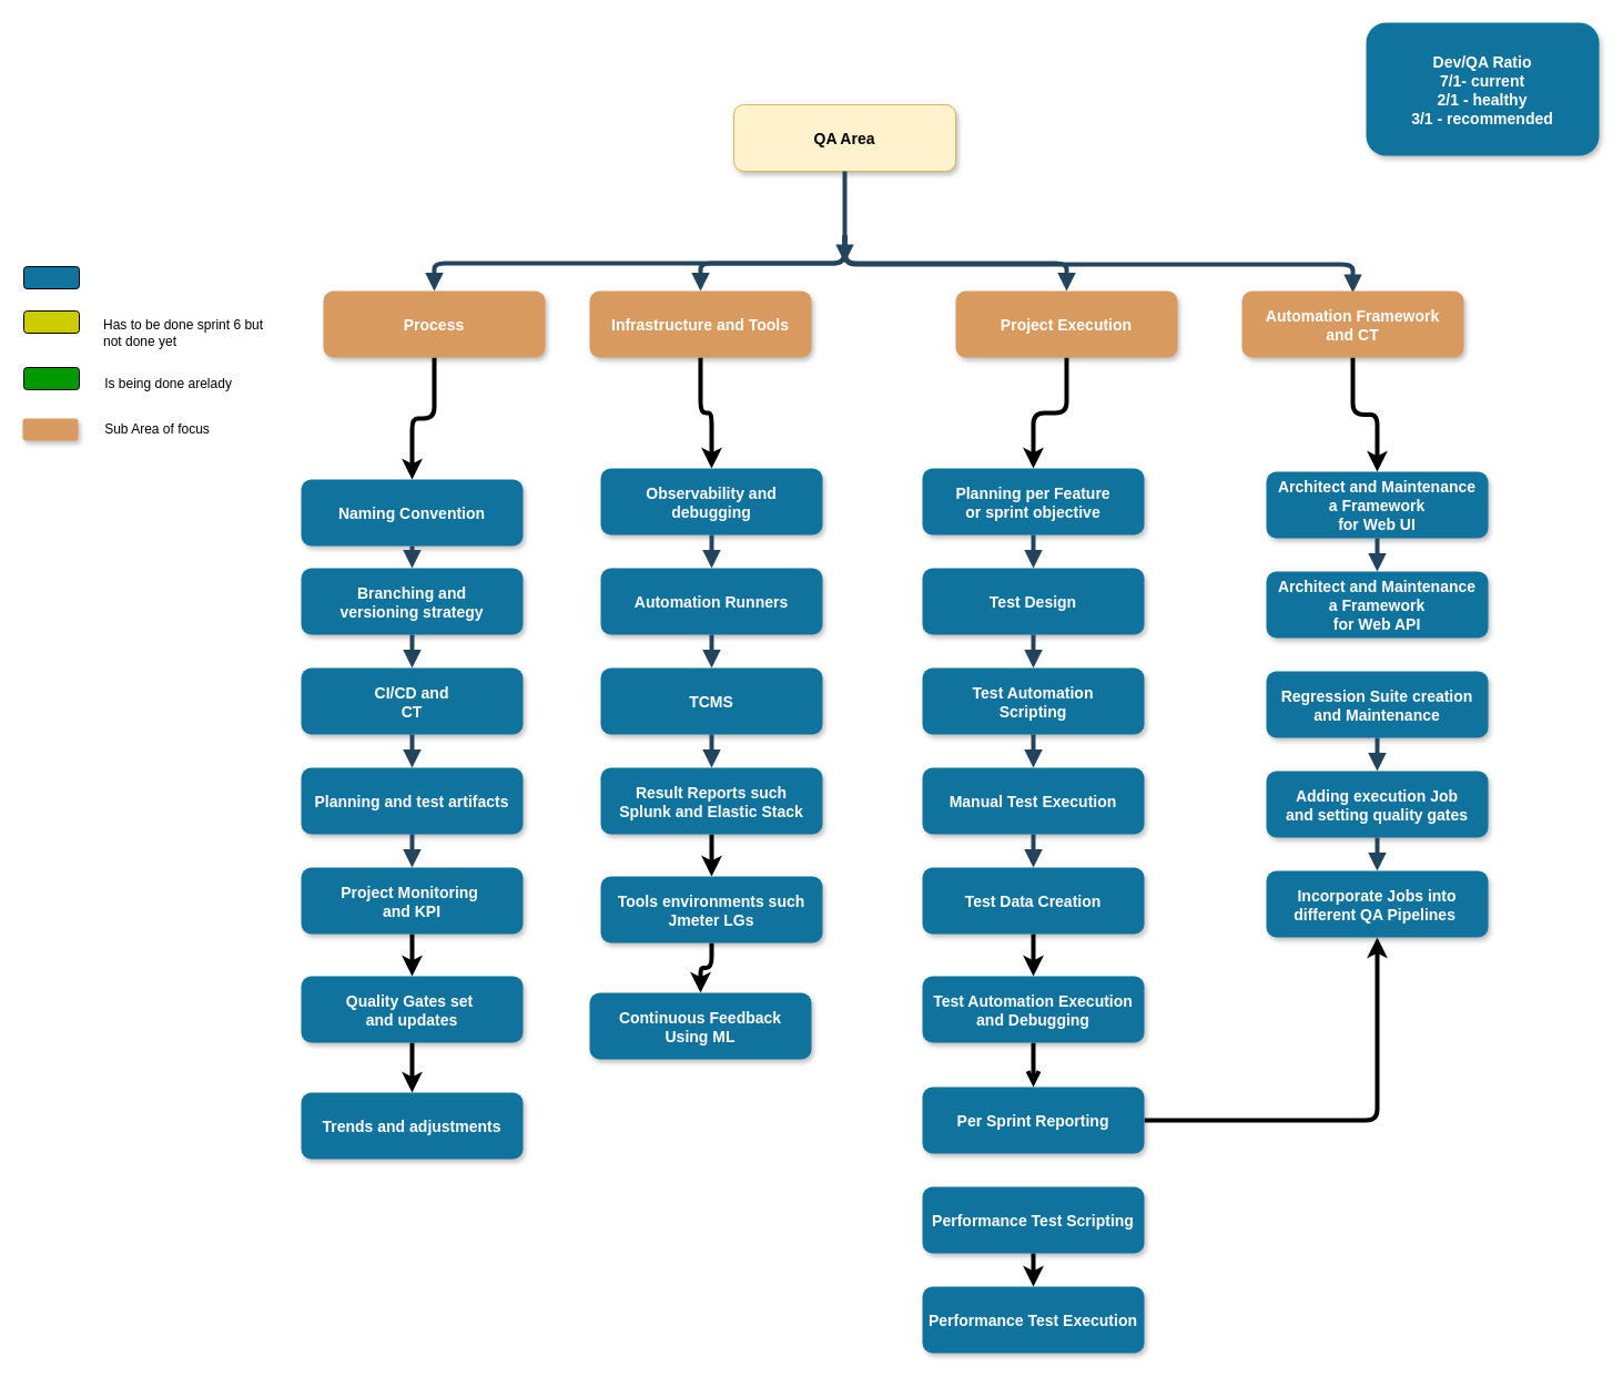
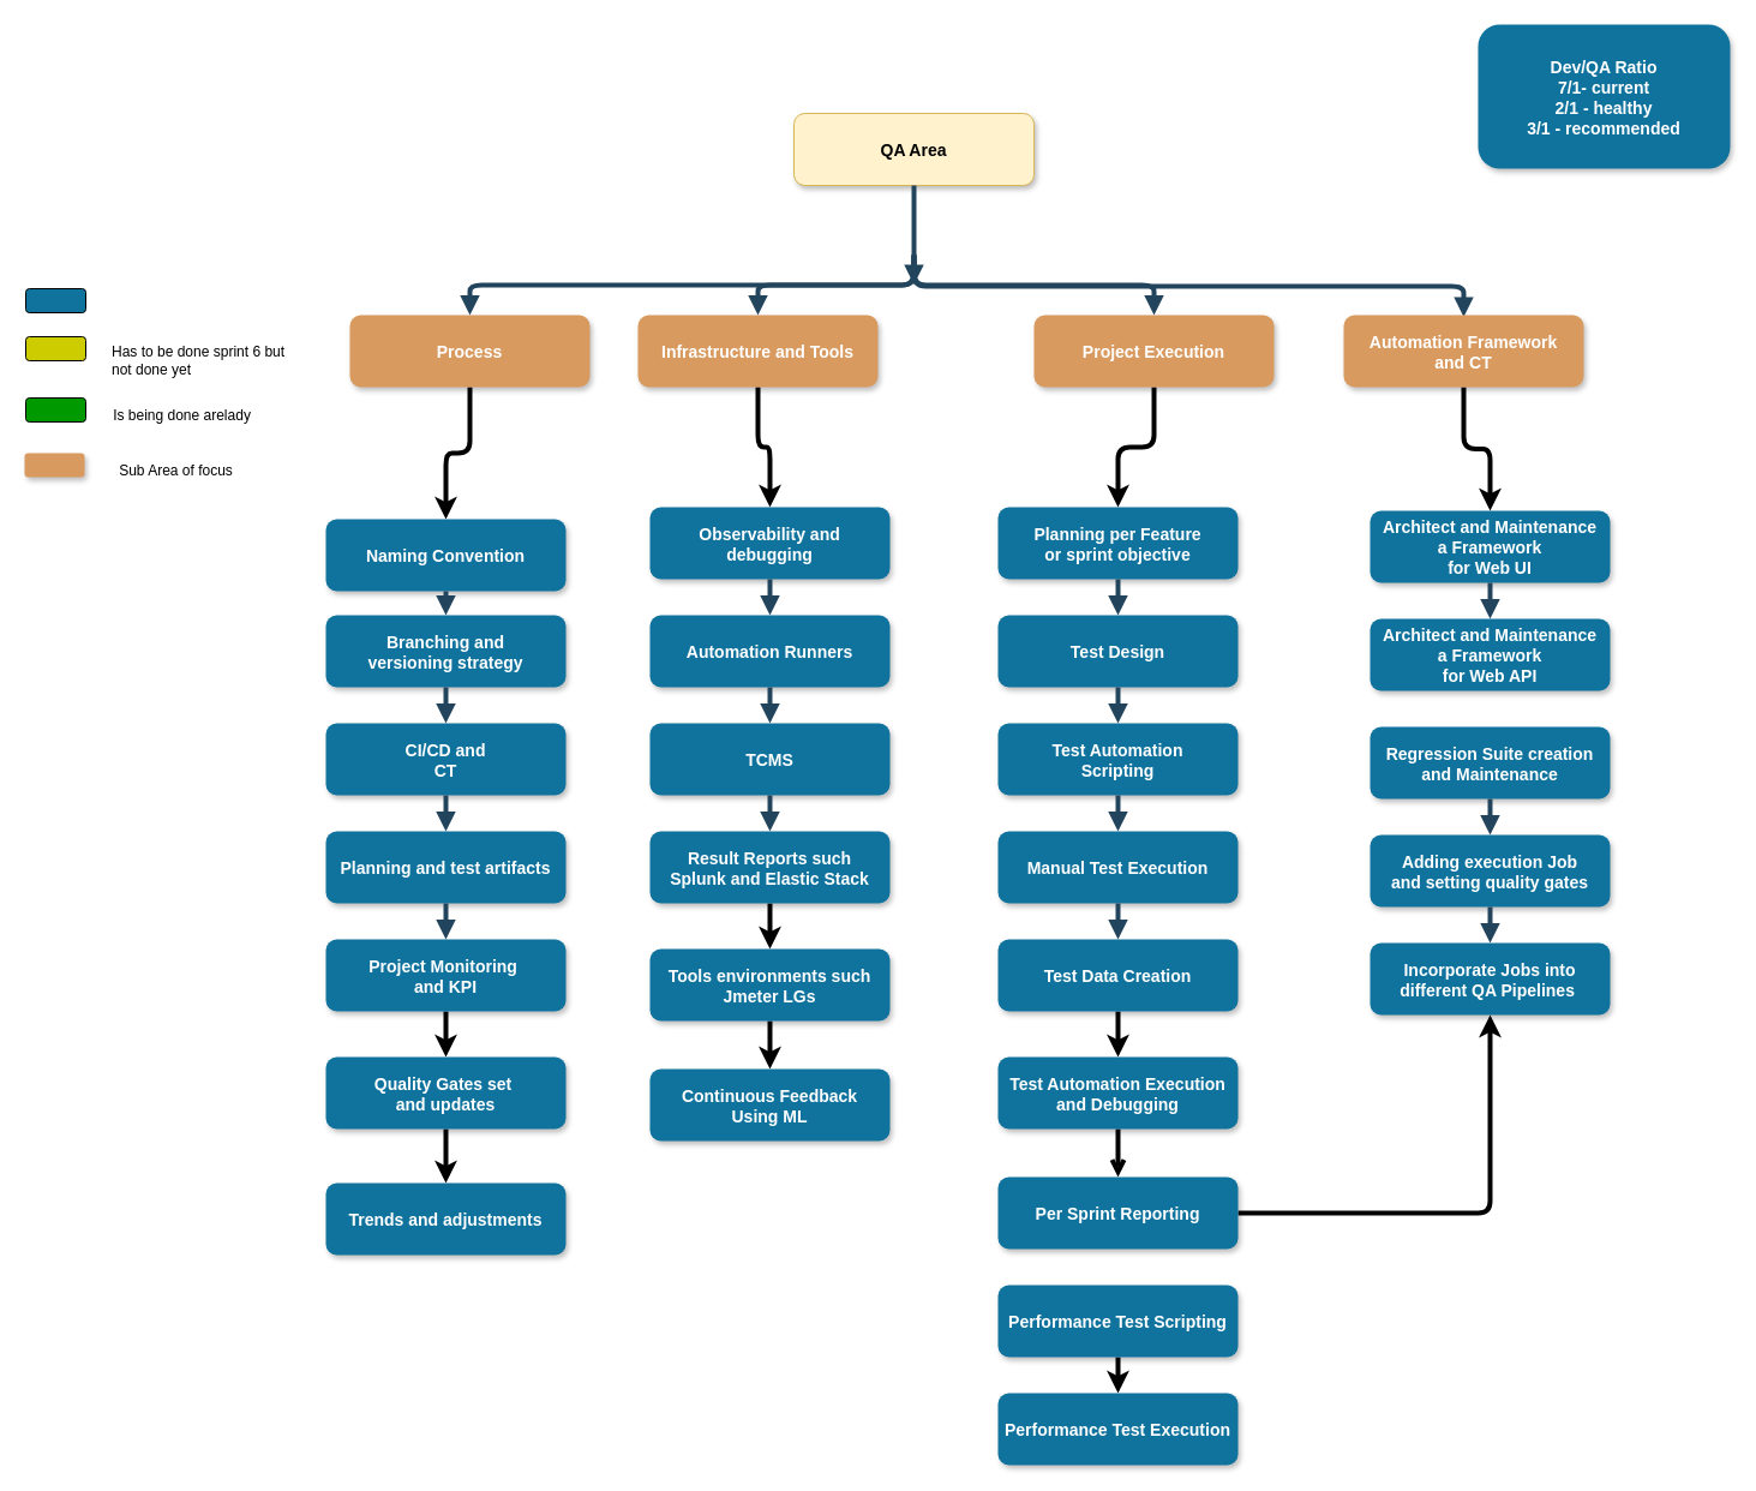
- <mxCell id="72" value="Sub Area of focus" style="text;html=1;align=center;verticalAlign=middle;resizable=0;points=[];autosize=1;strokeColor=none;fillColor=none;" parent="1" vertex="1"><mxGeometry x="81" y="372" width="120" height="30" as="geometry" /></mxCell>
+ <mxCell id="72" value="Sub Area of focus" style="text;html=1;align=center;verticalAlign=middle;resizable=0;points=[];autosize=1;strokeColor=none;fillColor=none;" parent="1" vertex="1"><mxGeometry x="86" y="377" width="120" height="30" as="geometry" /></mxCell>
- <mxCell id="57" value="Continuous Feedback&#10;Using ML" style="rounded=1;fillColor=#10739E;strokeColor=none;shadow=1;gradientColor=none;fontStyle=1;fontColor=#FFFFFF;fontSize=14;" parent="1" vertex="1"><mxGeometry x="531" y="895" width="200" height="60" as="geometry" /></mxCell>
+ <mxCell id="57" value="Continuous Feedback&#10;Using ML" style="rounded=1;fillColor=#10739E;strokeColor=none;shadow=1;gradientColor=none;fontStyle=1;fontColor=#FFFFFF;fontSize=14;" parent="1" vertex="1"><mxGeometry x="541" y="890" width="200" height="60" as="geometry" /></mxCell>
